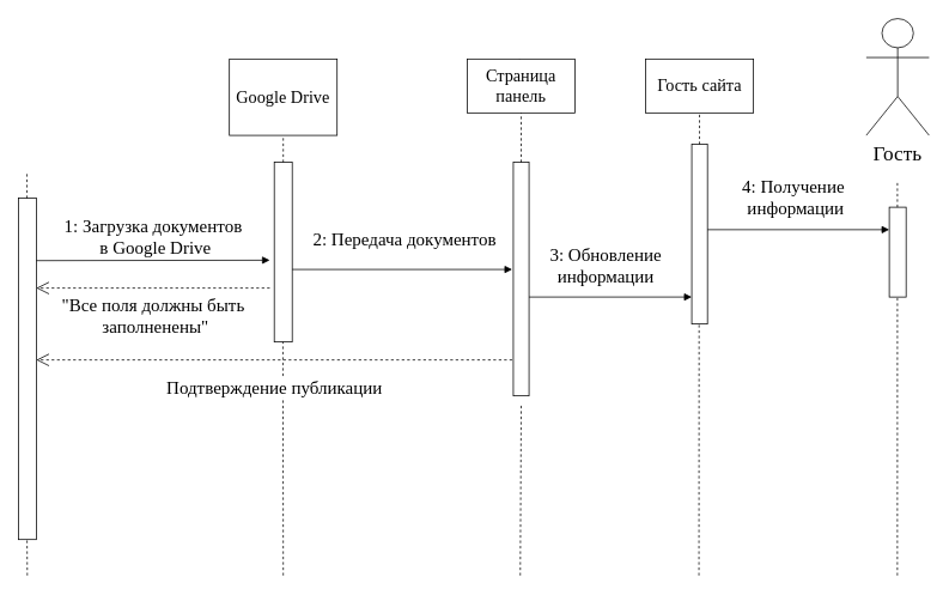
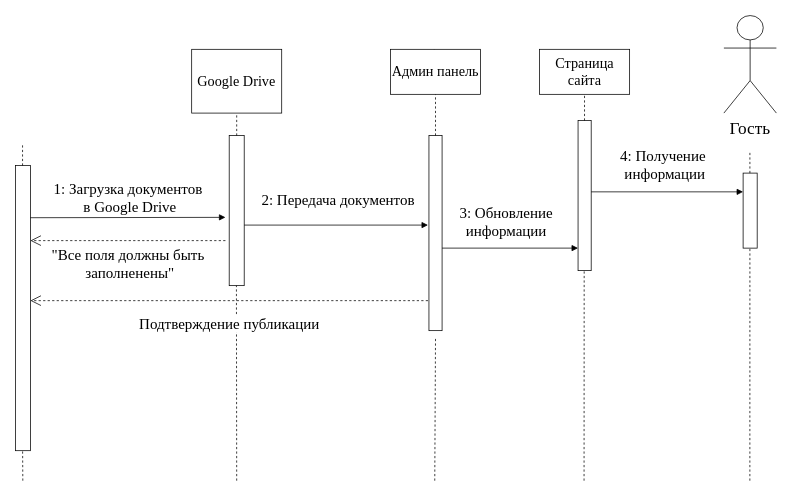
- <mxCell id="22" value="&lt;font style=&quot;font-size: 19px;&quot; face=&quot;Times New Roman&quot;&gt;Страница панель&lt;/font&gt;" style="rounded=0;whiteSpace=wrap;html=1;" parent="1" vertex="1"><mxGeometry x="520" y="65" width="120" height="60" as="geometry" /></mxCell>
+ <mxCell id="22" value="&lt;font style=&quot;font-size: 19px;&quot; face=&quot;Times New Roman&quot;&gt;Админ панель&lt;/font&gt;" style="rounded=0;whiteSpace=wrap;html=1;" parent="1" vertex="1"><mxGeometry x="520" y="65" width="120" height="60" as="geometry" /></mxCell>
- <mxCell id="9" value="&lt;font face=&quot;Times New Roman&quot;&gt;&lt;span style=&quot;font-size: 19px;&quot;&gt;Гость сайта&lt;/span&gt;&lt;/font&gt;" style="rounded=0;whiteSpace=wrap;html=1;" parent="1" vertex="1"><mxGeometry x="718.75" y="65" width="120" height="60" as="geometry" /></mxCell>
+ <mxCell id="9" value="&lt;font face=&quot;Times New Roman&quot;&gt;&lt;span style=&quot;font-size: 19px;&quot;&gt;Страница сайта&lt;/span&gt;&lt;/font&gt;" style="rounded=0;whiteSpace=wrap;html=1;" parent="1" vertex="1"><mxGeometry x="718.75" y="65" width="120" height="60" as="geometry" /></mxCell>
